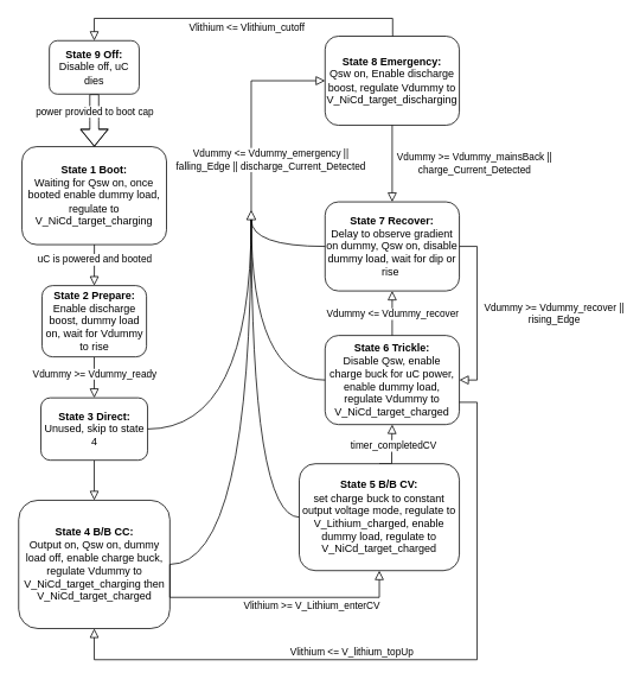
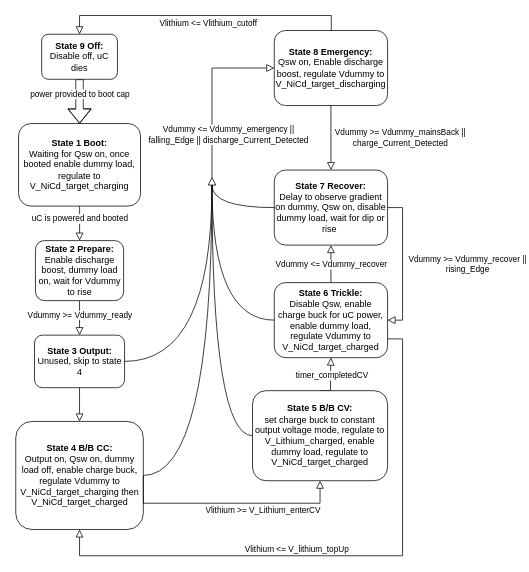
- <mxCell id="7" value="&lt;b&gt;State 3 Direct:&lt;br&gt;&lt;/b&gt;&lt;div&gt;&lt;span style=&quot;background-color: initial;&quot;&gt;Unused, skip to state 4&lt;/span&gt;&lt;/div&gt;" style="rounded=1;whiteSpace=wrap;html=1;fontSize=12;glass=0;strokeWidth=1;shadow=0;" parent="1" vertex="1"><mxGeometry x="45.5" y="446" width="120" height="70" as="geometry" /></mxCell>
+ <mxCell id="7" value="&lt;b&gt;State 3 Output:&lt;br&gt;&lt;/b&gt;&lt;div&gt;&lt;span style=&quot;background-color: initial;&quot;&gt;Unused, skip to state 4&lt;/span&gt;&lt;/div&gt;" style="rounded=1;whiteSpace=wrap;html=1;fontSize=12;glass=0;strokeWidth=1;shadow=0;" parent="1" vertex="1"><mxGeometry x="45.5" y="446" width="120" height="70" as="geometry" /></mxCell>
